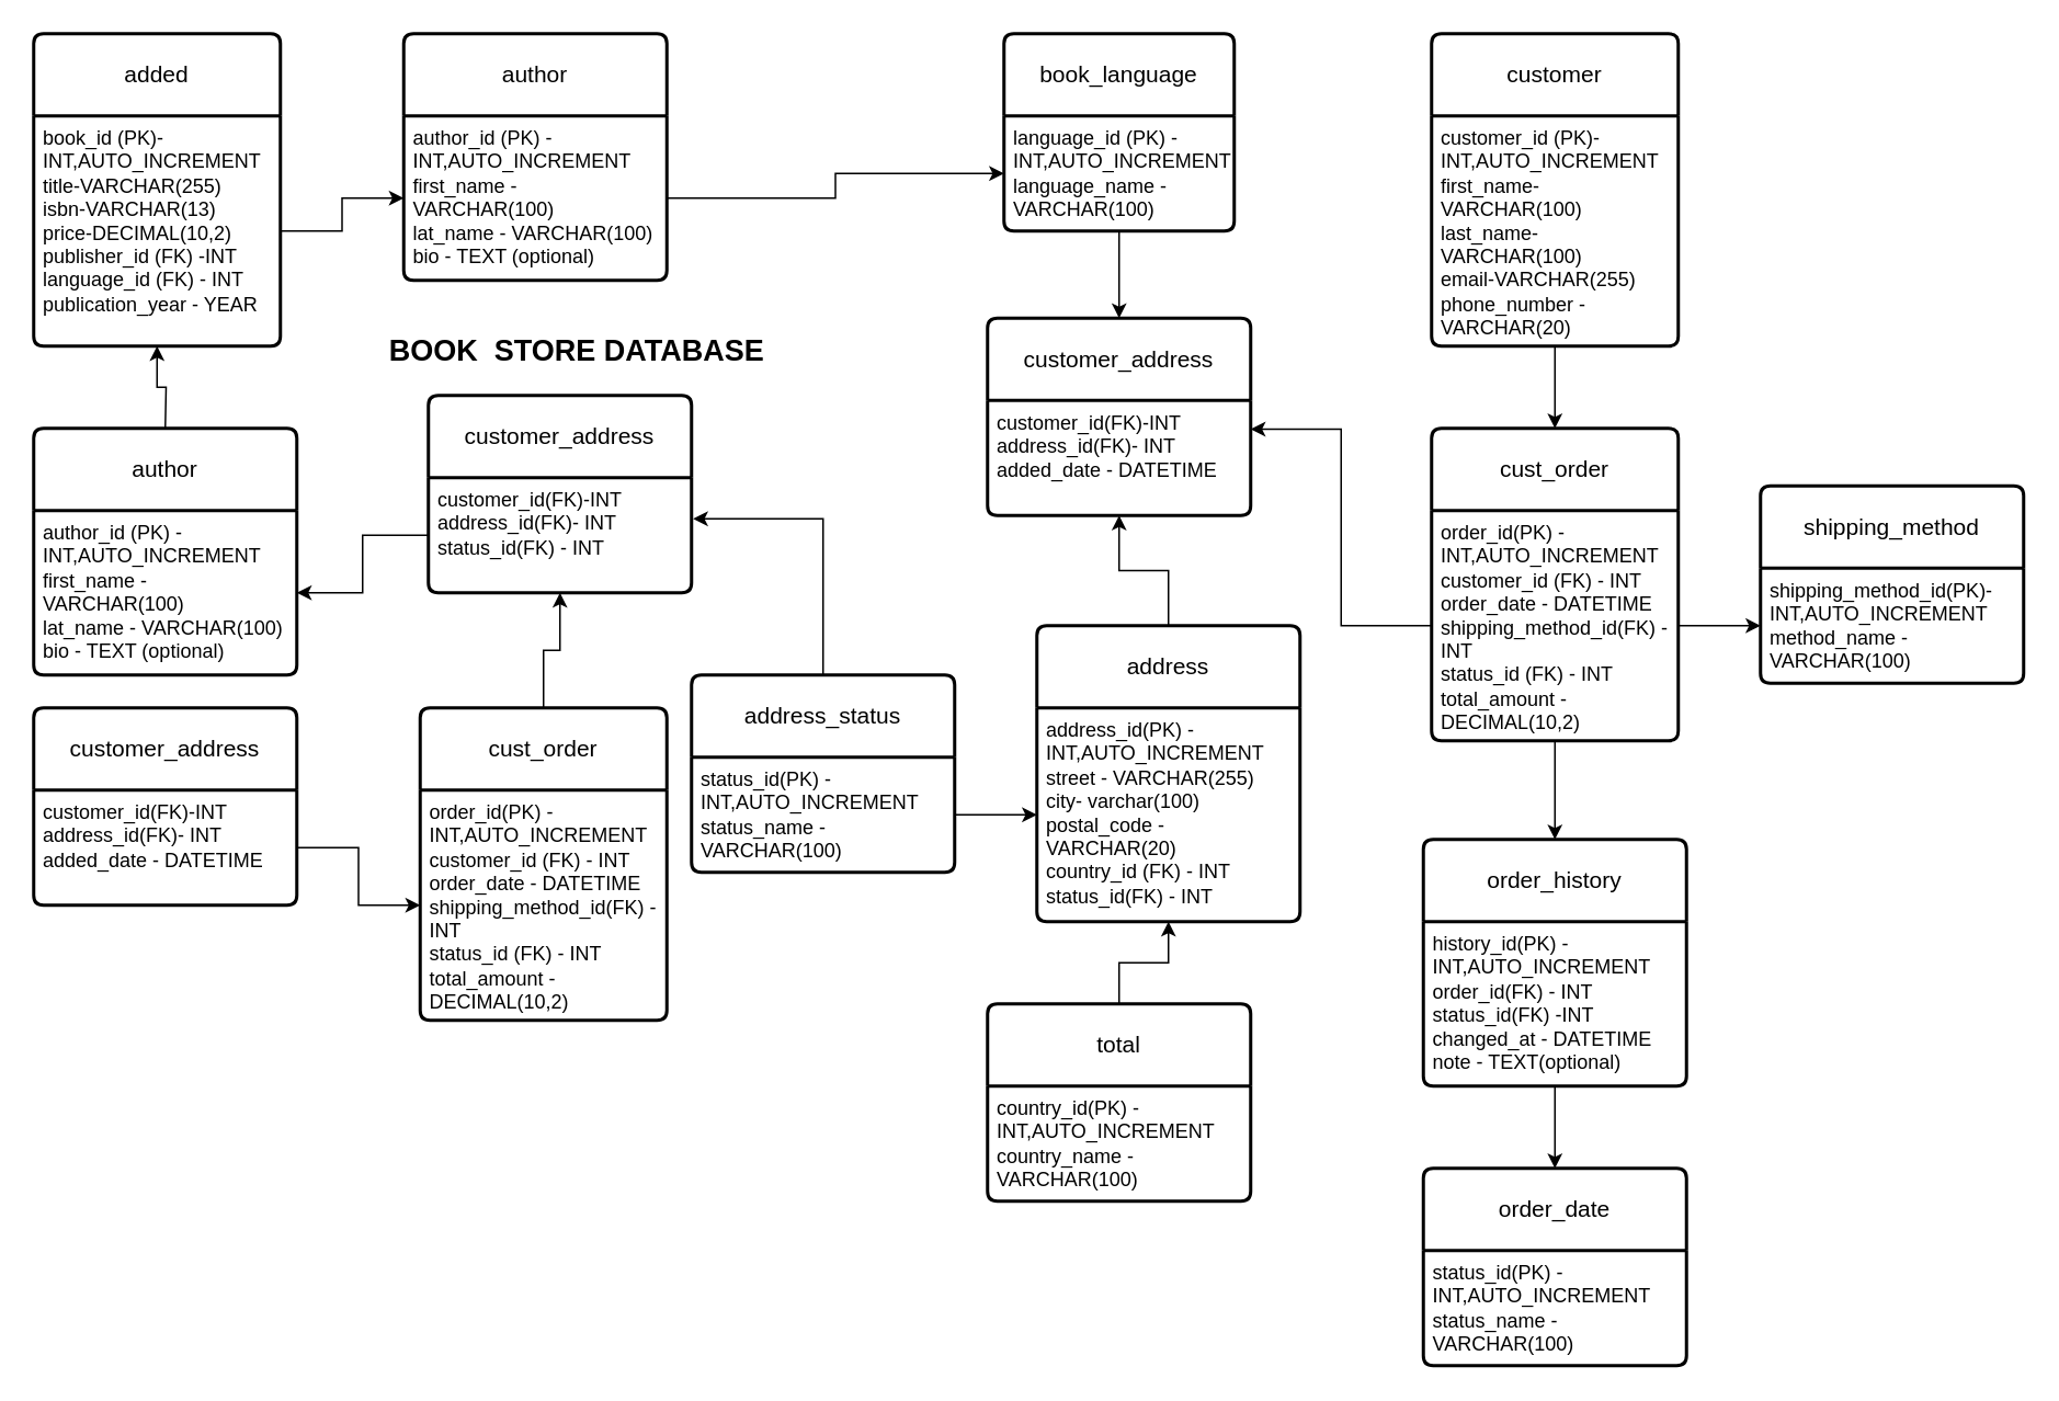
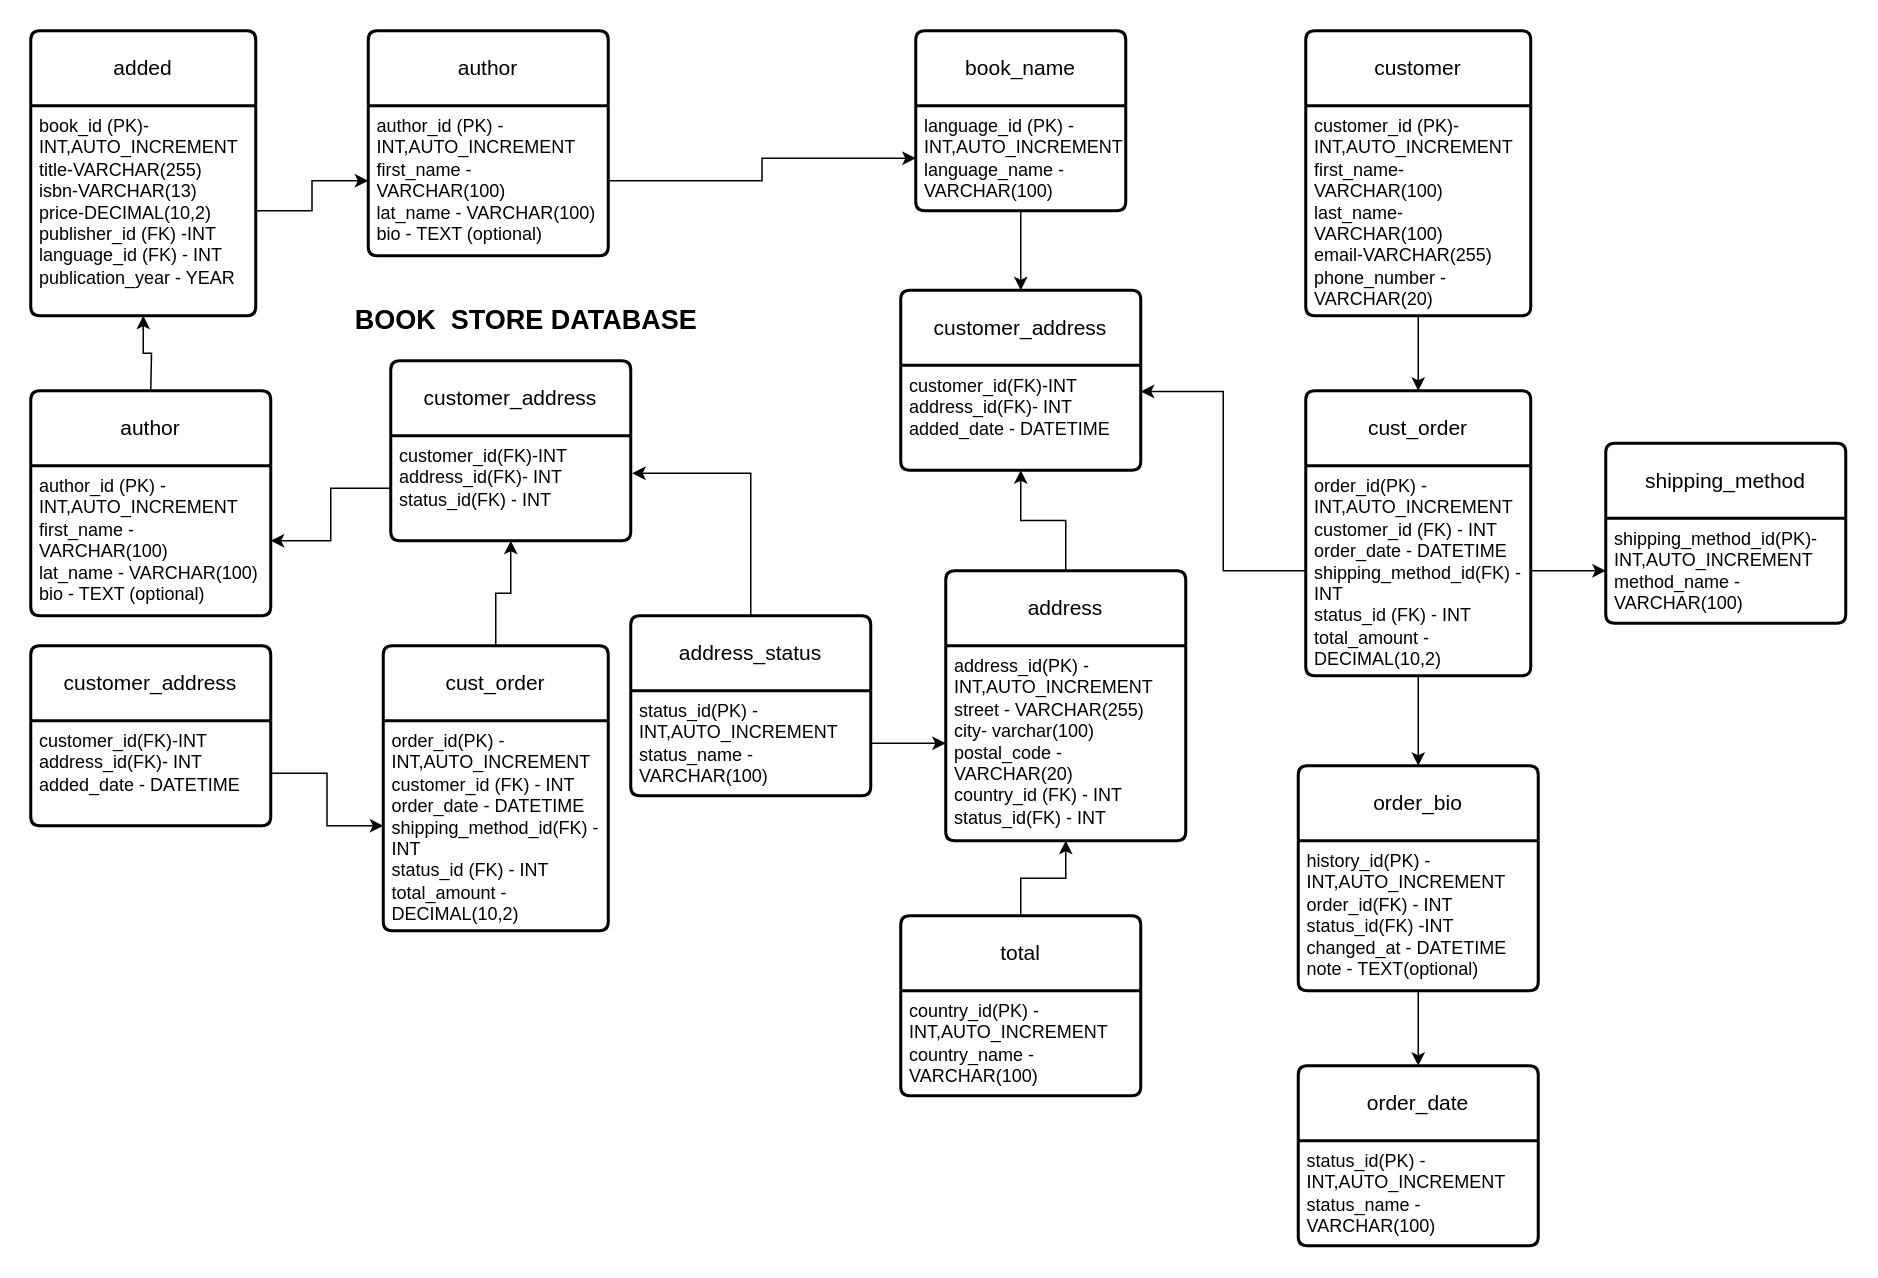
- <mxCell id="6" value="book_language" style="swimlane;childLayout=stackLayout;horizontal=1;startSize=50;horizontalStack=0;rounded=1;fontSize=14;fontStyle=0;strokeWidth=2;resizeParent=0;resizeLast=1;shadow=0;dashed=0;align=center;arcSize=4;whiteSpace=wrap;html=1;" vertex="1" parent="1"><mxGeometry x="610" y="20" width="140" height="120" as="geometry" /></mxCell>
+ <mxCell id="6" value="book_name" style="swimlane;childLayout=stackLayout;horizontal=1;startSize=50;horizontalStack=0;rounded=1;fontSize=14;fontStyle=0;strokeWidth=2;resizeParent=0;resizeLast=1;shadow=0;dashed=0;align=center;arcSize=4;whiteSpace=wrap;html=1;" vertex="1" parent="1"><mxGeometry x="610" y="20" width="140" height="120" as="geometry" /></mxCell>
- <mxCell id="18" value="order_history" style="swimlane;childLayout=stackLayout;horizontal=1;startSize=50;horizontalStack=0;rounded=1;fontSize=14;fontStyle=0;strokeWidth=2;resizeParent=0;resizeLast=1;shadow=0;dashed=0;align=center;arcSize=4;whiteSpace=wrap;html=1;" vertex="1" parent="1"><mxGeometry x="865" y="510" width="160" height="150" as="geometry" /></mxCell>
+ <mxCell id="18" value="order_bio" style="swimlane;childLayout=stackLayout;horizontal=1;startSize=50;horizontalStack=0;rounded=1;fontSize=14;fontStyle=0;strokeWidth=2;resizeParent=0;resizeLast=1;shadow=0;dashed=0;align=center;arcSize=4;whiteSpace=wrap;html=1;" vertex="1" parent="1"><mxGeometry x="865" y="510" width="160" height="150" as="geometry" /></mxCell>
